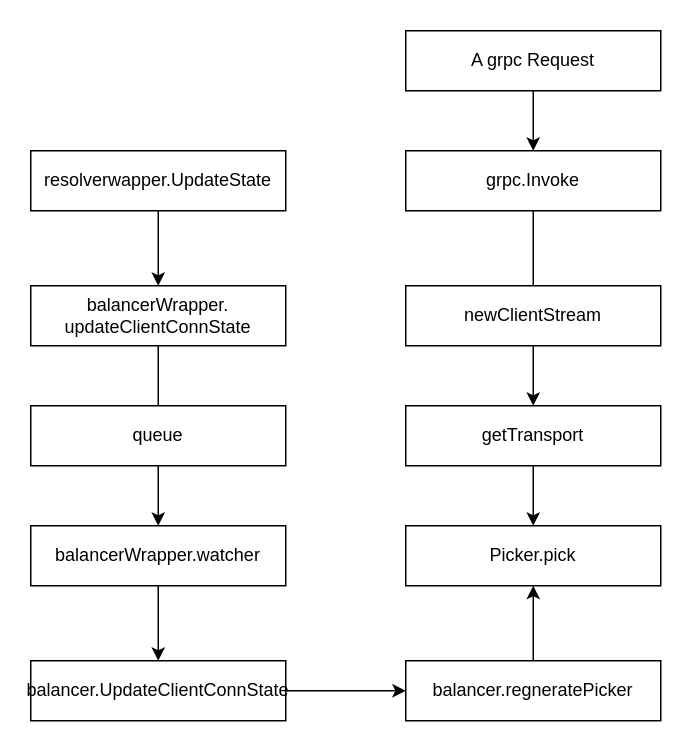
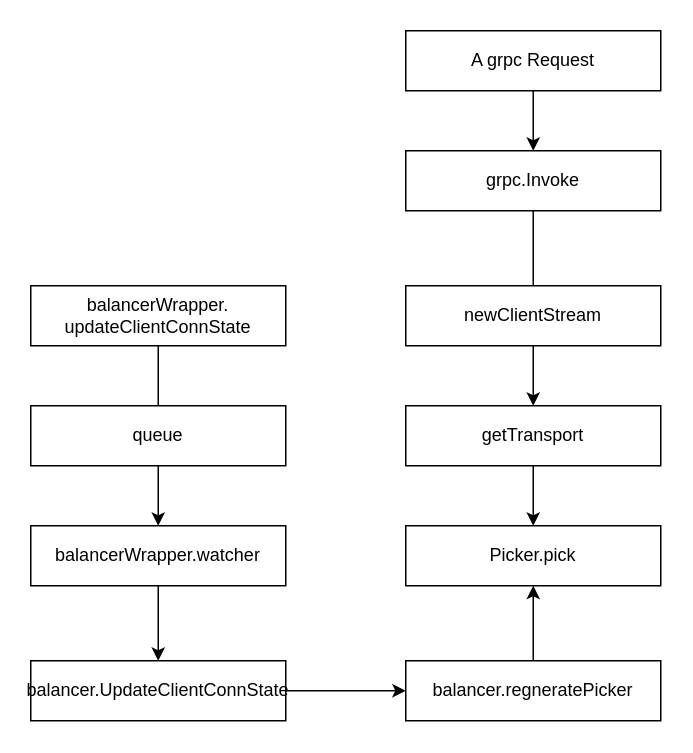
- <mxCell id="3" value="resolverwapper.UpdateState" style="rounded=0;whiteSpace=wrap;html=1;" vertex="1" parent="1"><mxGeometry x="20" y="100" width="170" height="40" as="geometry" /></mxCell>
- <mxCell id="2" value="" style="edgeStyle=orthogonalEdgeStyle;rounded=0;orthogonalLoop=1;jettySize=auto;html=1;" edge="1" parent="1" source="3" target="5"><mxGeometry relative="1" as="geometry" /></mxCell>
